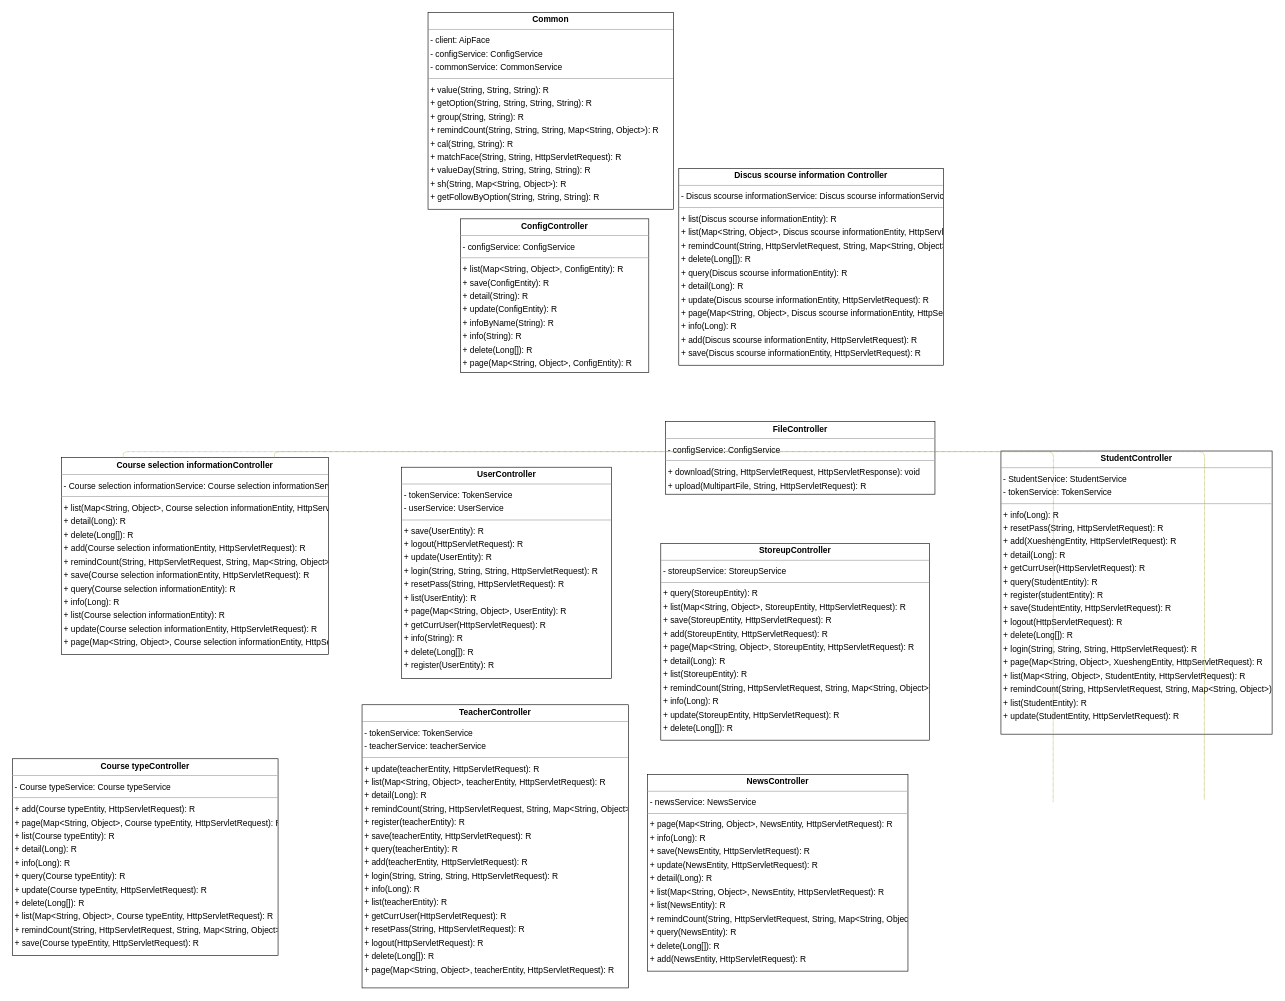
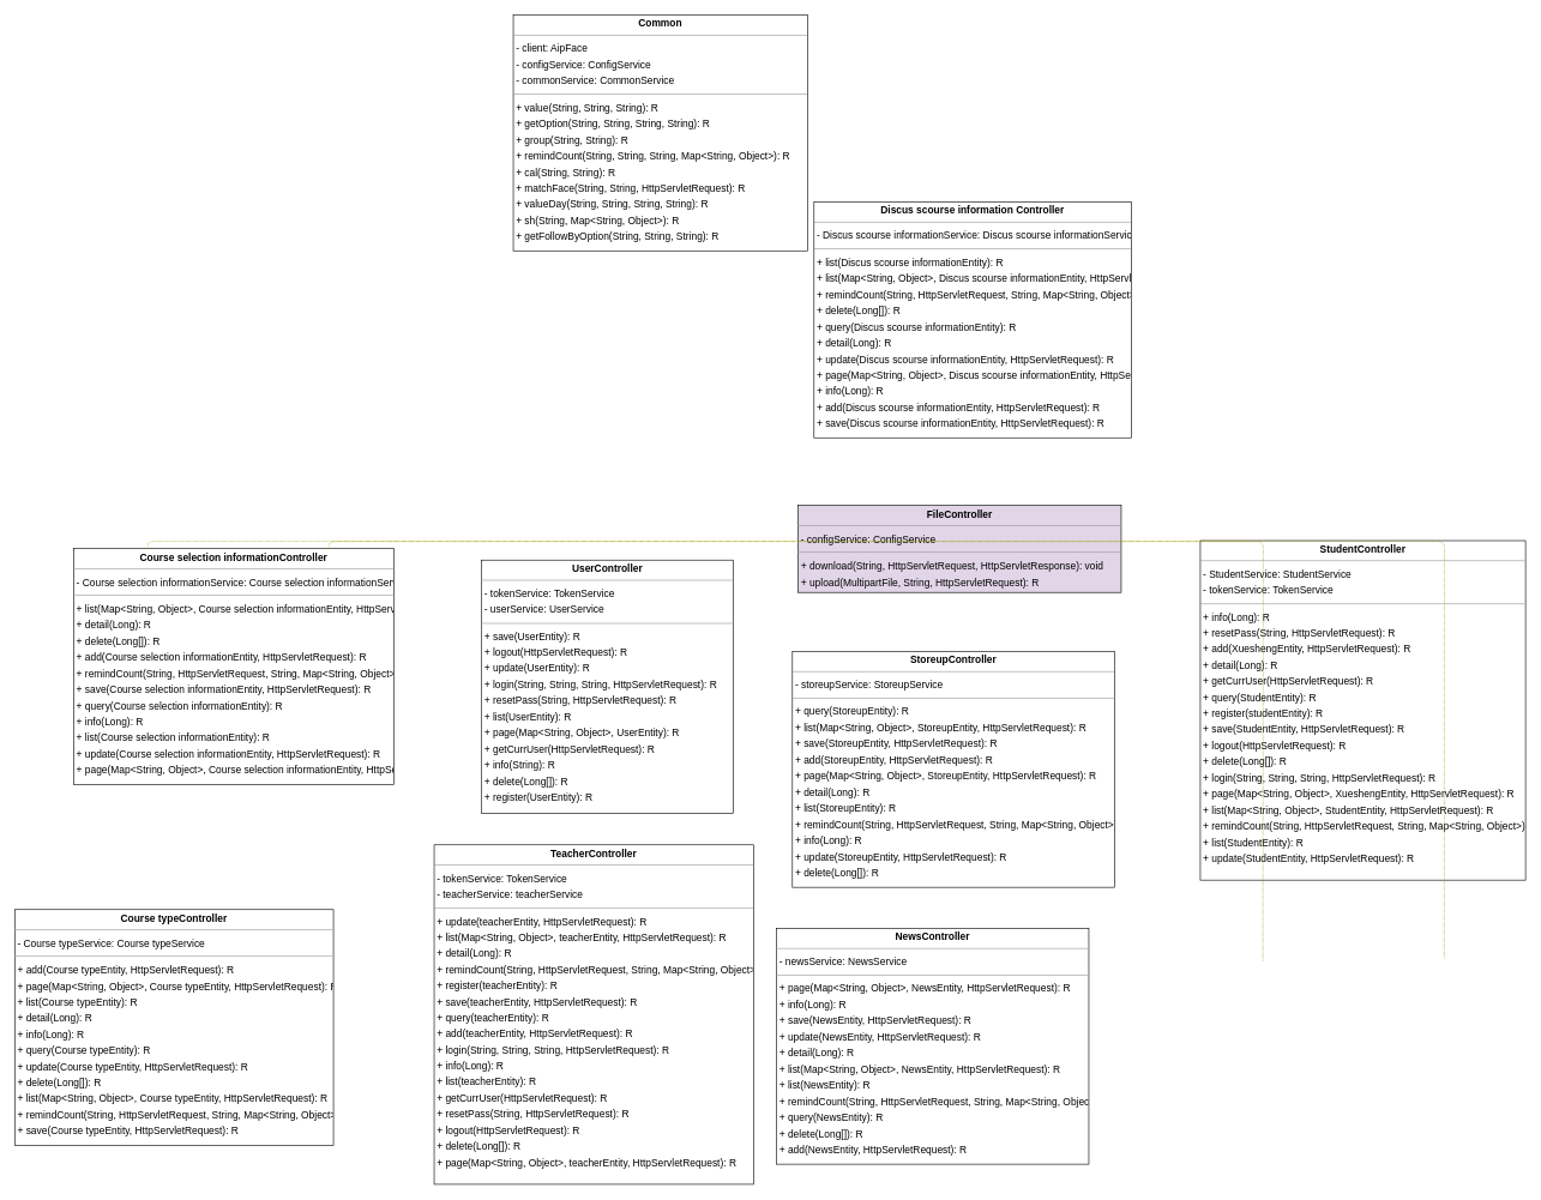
- <mxCell id="3" value="&lt;p style=&quot;margin:0px;margin-top:4px;text-align:center;&quot;&gt;&lt;b&gt;ConfigController&lt;/b&gt;&lt;/p&gt;&lt;hr size=&quot;1&quot;/&gt;&lt;p style=&quot;margin:0 0 0 4px;line-height:1.6;&quot;&gt;- configService: ConfigService&lt;/p&gt;&lt;hr size=&quot;1&quot;/&gt;&lt;p style=&quot;margin:0 0 0 4px;line-height:1.6;&quot;&gt;+ list(Map&amp;lt;String, Object&amp;gt;, ConfigEntity): R&lt;br/&gt;+ save(ConfigEntity): R&lt;br/&gt;+ detail(String): R&lt;br/&gt;+ update(ConfigEntity): R&lt;br/&gt;+ infoByName(String): R&lt;br/&gt;+ info(String): R&lt;br/&gt;+ delete(Long[]): R&lt;br/&gt;+ page(Map&amp;lt;String, Object&amp;gt;, ConfigEntity): R&lt;/p&gt;" style="verticalAlign=top;align=left;overflow=fill;fontSize=14;fontFamily=Helvetica;html=1;rounded=0;shadow=0;comic=0;labelBackgroundColor=none;strokeWidth=1;" vertex="1" parent="1"><mxGeometry x="767" y="364" width="314" height="256" as="geometry" /></mxCell>
- <mxCell id="5" value="&lt;p style=&quot;margin:0px;margin-top:4px;text-align:center;&quot;&gt;&lt;b&gt;FileController&lt;/b&gt;&lt;/p&gt;&lt;hr size=&quot;1&quot;/&gt;&lt;p style=&quot;margin:0 0 0 4px;line-height:1.6;&quot;&gt;- configService: ConfigService&lt;/p&gt;&lt;hr size=&quot;1&quot;/&gt;&lt;p style=&quot;margin:0 0 0 4px;line-height:1.6;&quot;&gt;+ download(String, HttpServletRequest, HttpServletResponse): void&lt;br/&gt;+ upload(MultipartFile, String, HttpServletRequest): R&lt;/p&gt;" style="verticalAlign=top;align=left;overflow=fill;fontSize=14;fontFamily=Helvetica;html=1;rounded=0;shadow=0;comic=0;labelBackgroundColor=none;strokeWidth=1;" vertex="1" parent="1"><mxGeometry x="1109" y="702" width="449" height="121" as="geometry" /></mxCell>
+ <mxCell id="5" value="&lt;p style=&quot;margin:0px;margin-top:4px;text-align:center;&quot;&gt;&lt;b&gt;FileController&lt;/b&gt;&lt;/p&gt;&lt;hr size=&quot;1&quot;/&gt;&lt;p style=&quot;margin:0 0 0 4px;line-height:1.6;&quot;&gt;- configService: ConfigService&lt;/p&gt;&lt;hr size=&quot;1&quot;/&gt;&lt;p style=&quot;margin:0 0 0 4px;line-height:1.6;&quot;&gt;+ download(String, HttpServletRequest, HttpServletResponse): void&lt;br/&gt;+ upload(MultipartFile, String, HttpServletRequest): R&lt;/p&gt;" style="verticalAlign=top;align=left;overflow=fill;fontSize=14;fontFamily=Helvetica;html=1;rounded=0;shadow=0;comic=0;labelBackgroundColor=none;strokeWidth=1;fillColor=#e1d5e7;" vertex="1" parent="1"><mxGeometry x="1109" y="702" width="449" height="121" as="geometry" /></mxCell>
